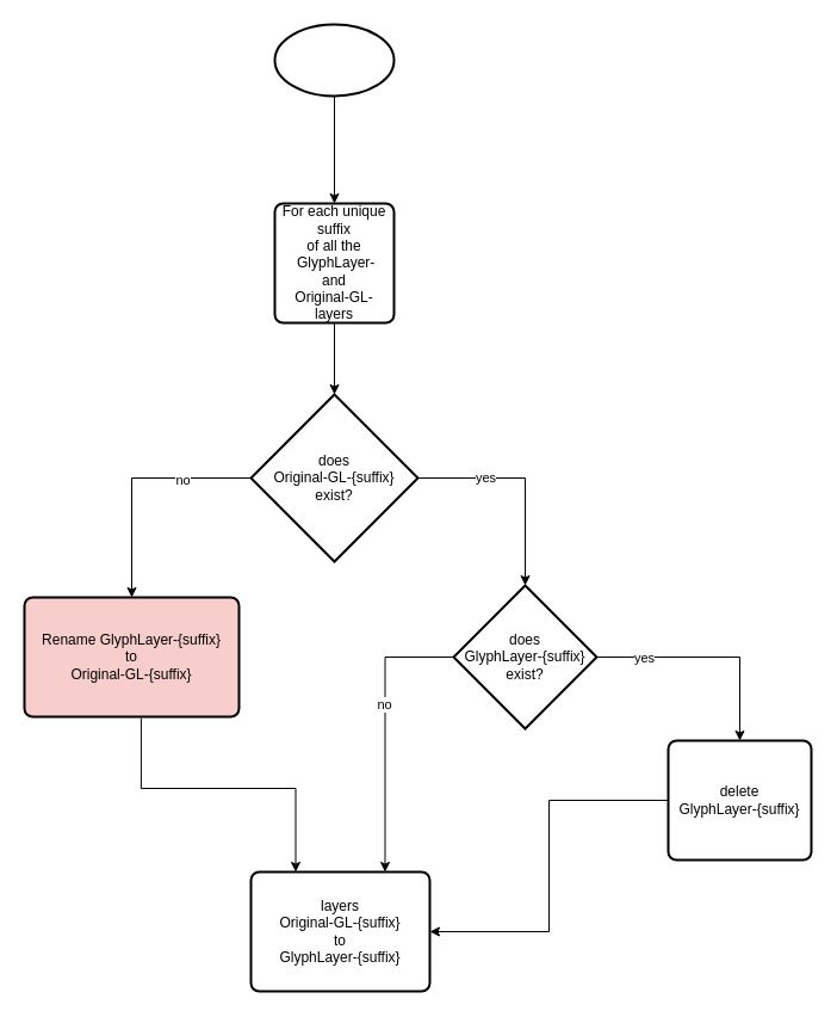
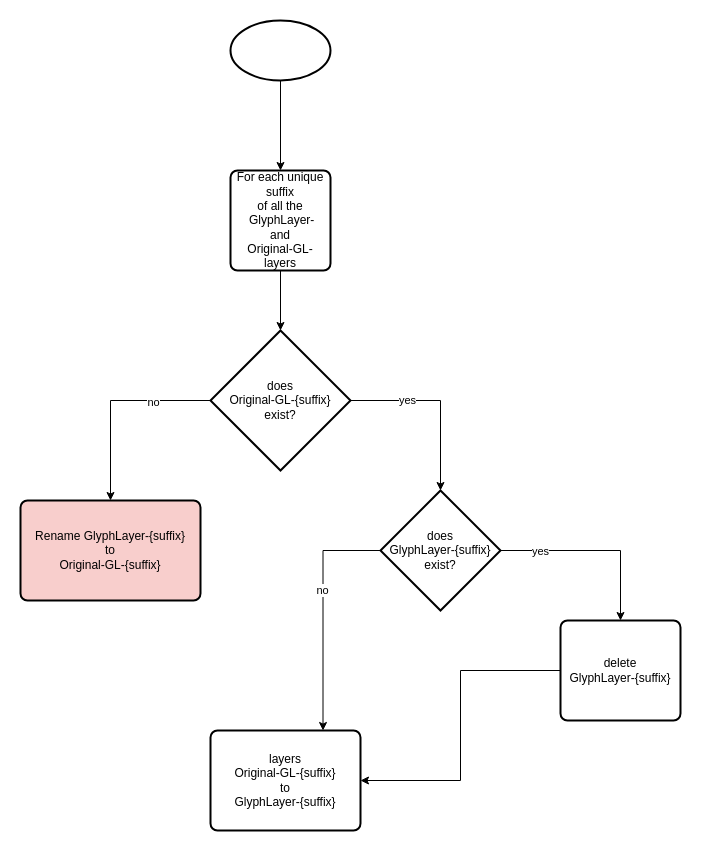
- <mxCell id="11" style="edgeStyle=orthogonalEdgeStyle;rounded=0;orthogonalLoop=1;jettySize=auto;html=1;entryX=0.25;entryY=0;entryDx=0;entryDy=0;exitX=0.544;exitY=1.012;exitDx=0;exitDy=0;exitPerimeter=0;" edge="1" parent="1" source="12" target="20"><mxGeometry relative="1" as="geometry"><Array as="points"><mxPoint x="118" y="660" /><mxPoint x="248" y="660" /></Array></mxGeometry></mxCell>
